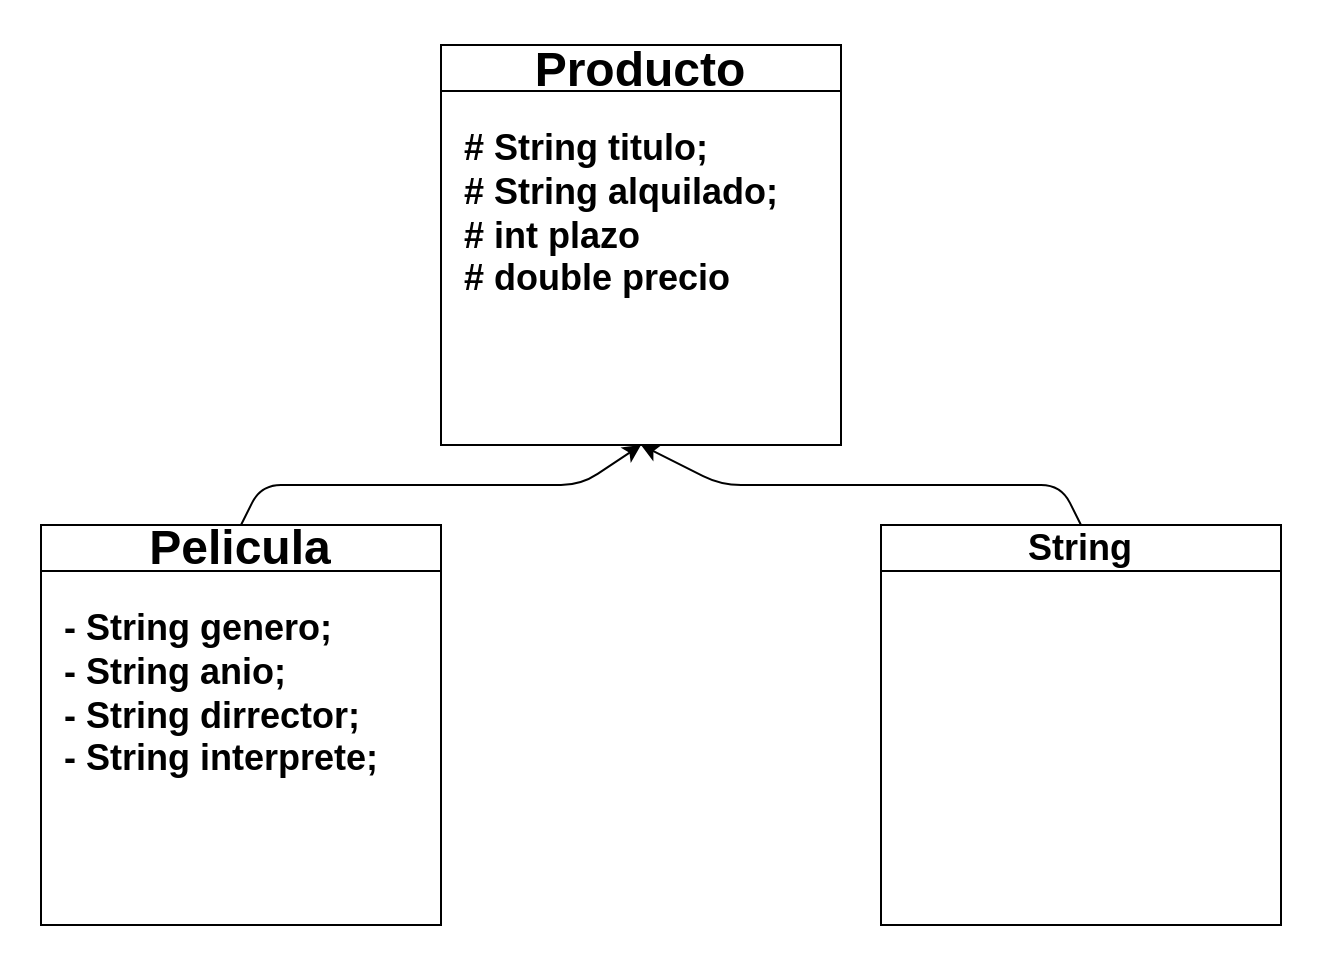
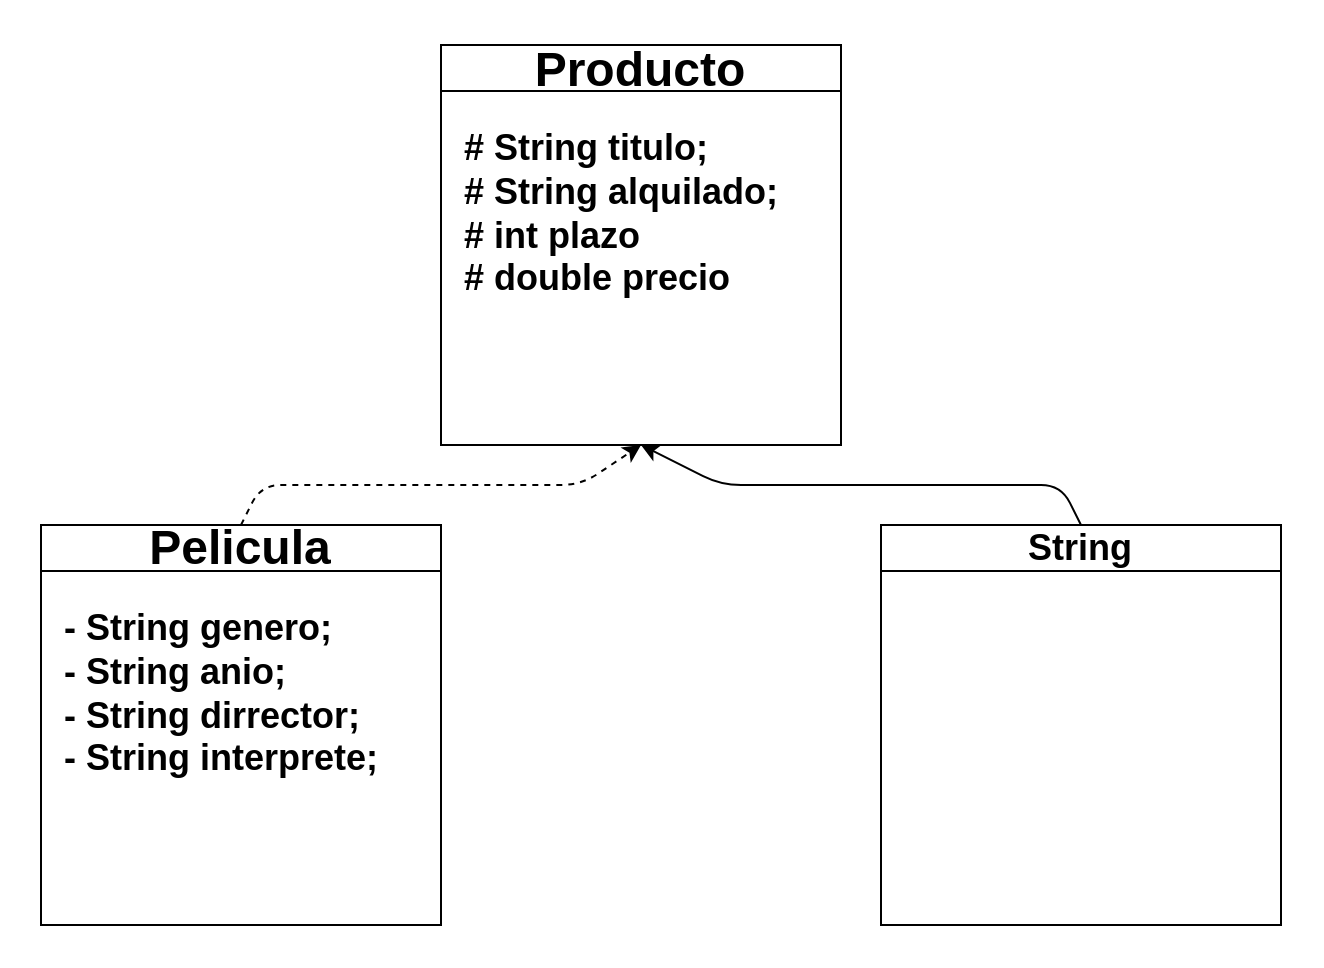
- <mxCell id="4" style="edgeStyle=none;html=1;exitX=0.5;exitY=0;exitDx=0;exitDy=0;entryX=0.5;entryY=1;entryDx=0;entryDy=0;" edge="1" parent="1" source="5" target="2"><mxGeometry relative="1" as="geometry"><Array as="points"><mxPoint x="130" y="240" /><mxPoint x="290" y="240" /></Array></mxGeometry></mxCell>
+ <mxCell id="4" style="edgeStyle=none;html=1;exitX=0.5;exitY=0;exitDx=0;exitDy=0;entryX=0.5;entryY=1;entryDx=0;entryDy=0;dashed=1;" edge="1" parent="1" source="5" target="2"><mxGeometry relative="1" as="geometry"><Array as="points"><mxPoint x="130" y="240" /><mxPoint x="290" y="240" /></Array></mxGeometry></mxCell>
